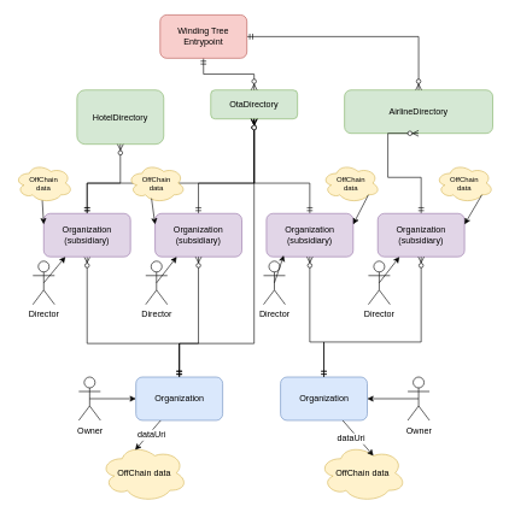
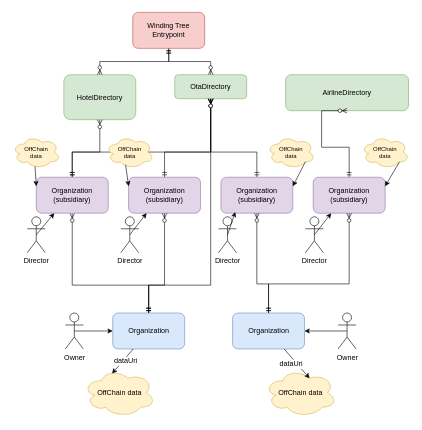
- <mxCell id="20" style="edgeStyle=orthogonalEdgeStyle;rounded=0;orthogonalLoop=1;jettySize=auto;html=1;startArrow=ERmandOne;startFill=0;endArrow=ERzeroToMany;endFill=1;" parent="1" source="22" target="10" edge="1"><mxGeometry relative="1" as="geometry" /></mxCell>
+ <mxCell id="21" style="edgeStyle=orthogonalEdgeStyle;rounded=0;orthogonalLoop=1;jettySize=auto;html=1;endArrow=ERzeroToMany;endFill=1;startArrow=ERmandOne;startFill=0;" parent="1" source="22" target="8" edge="1"><mxGeometry relative="1" as="geometry" /></mxCell>
